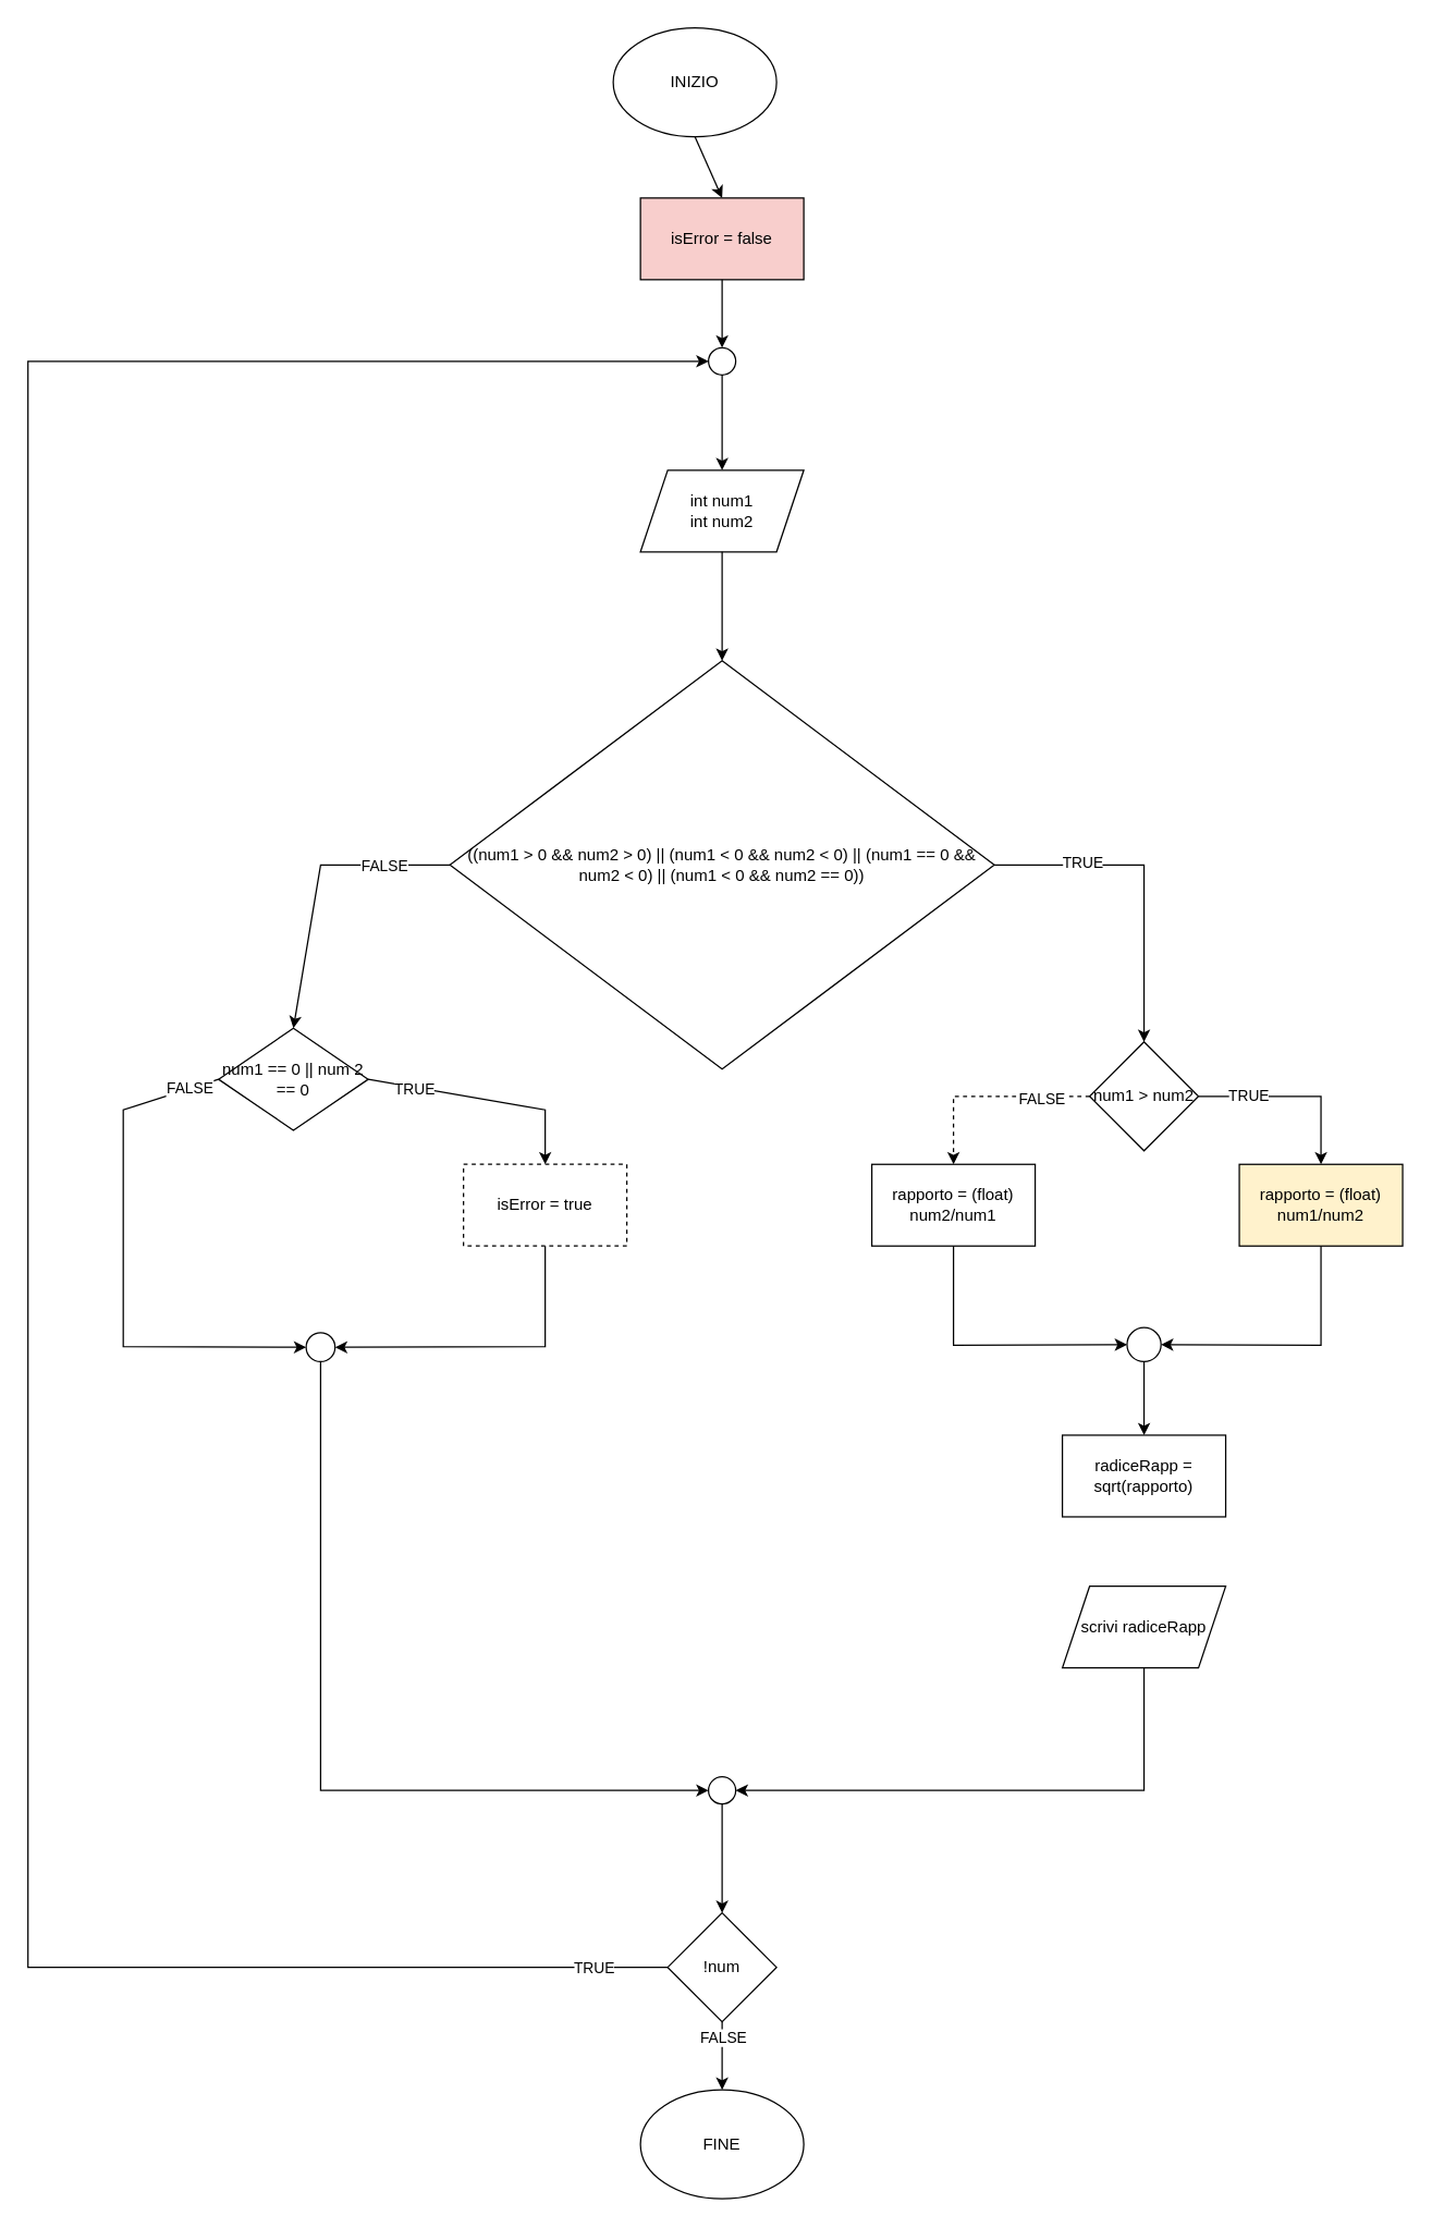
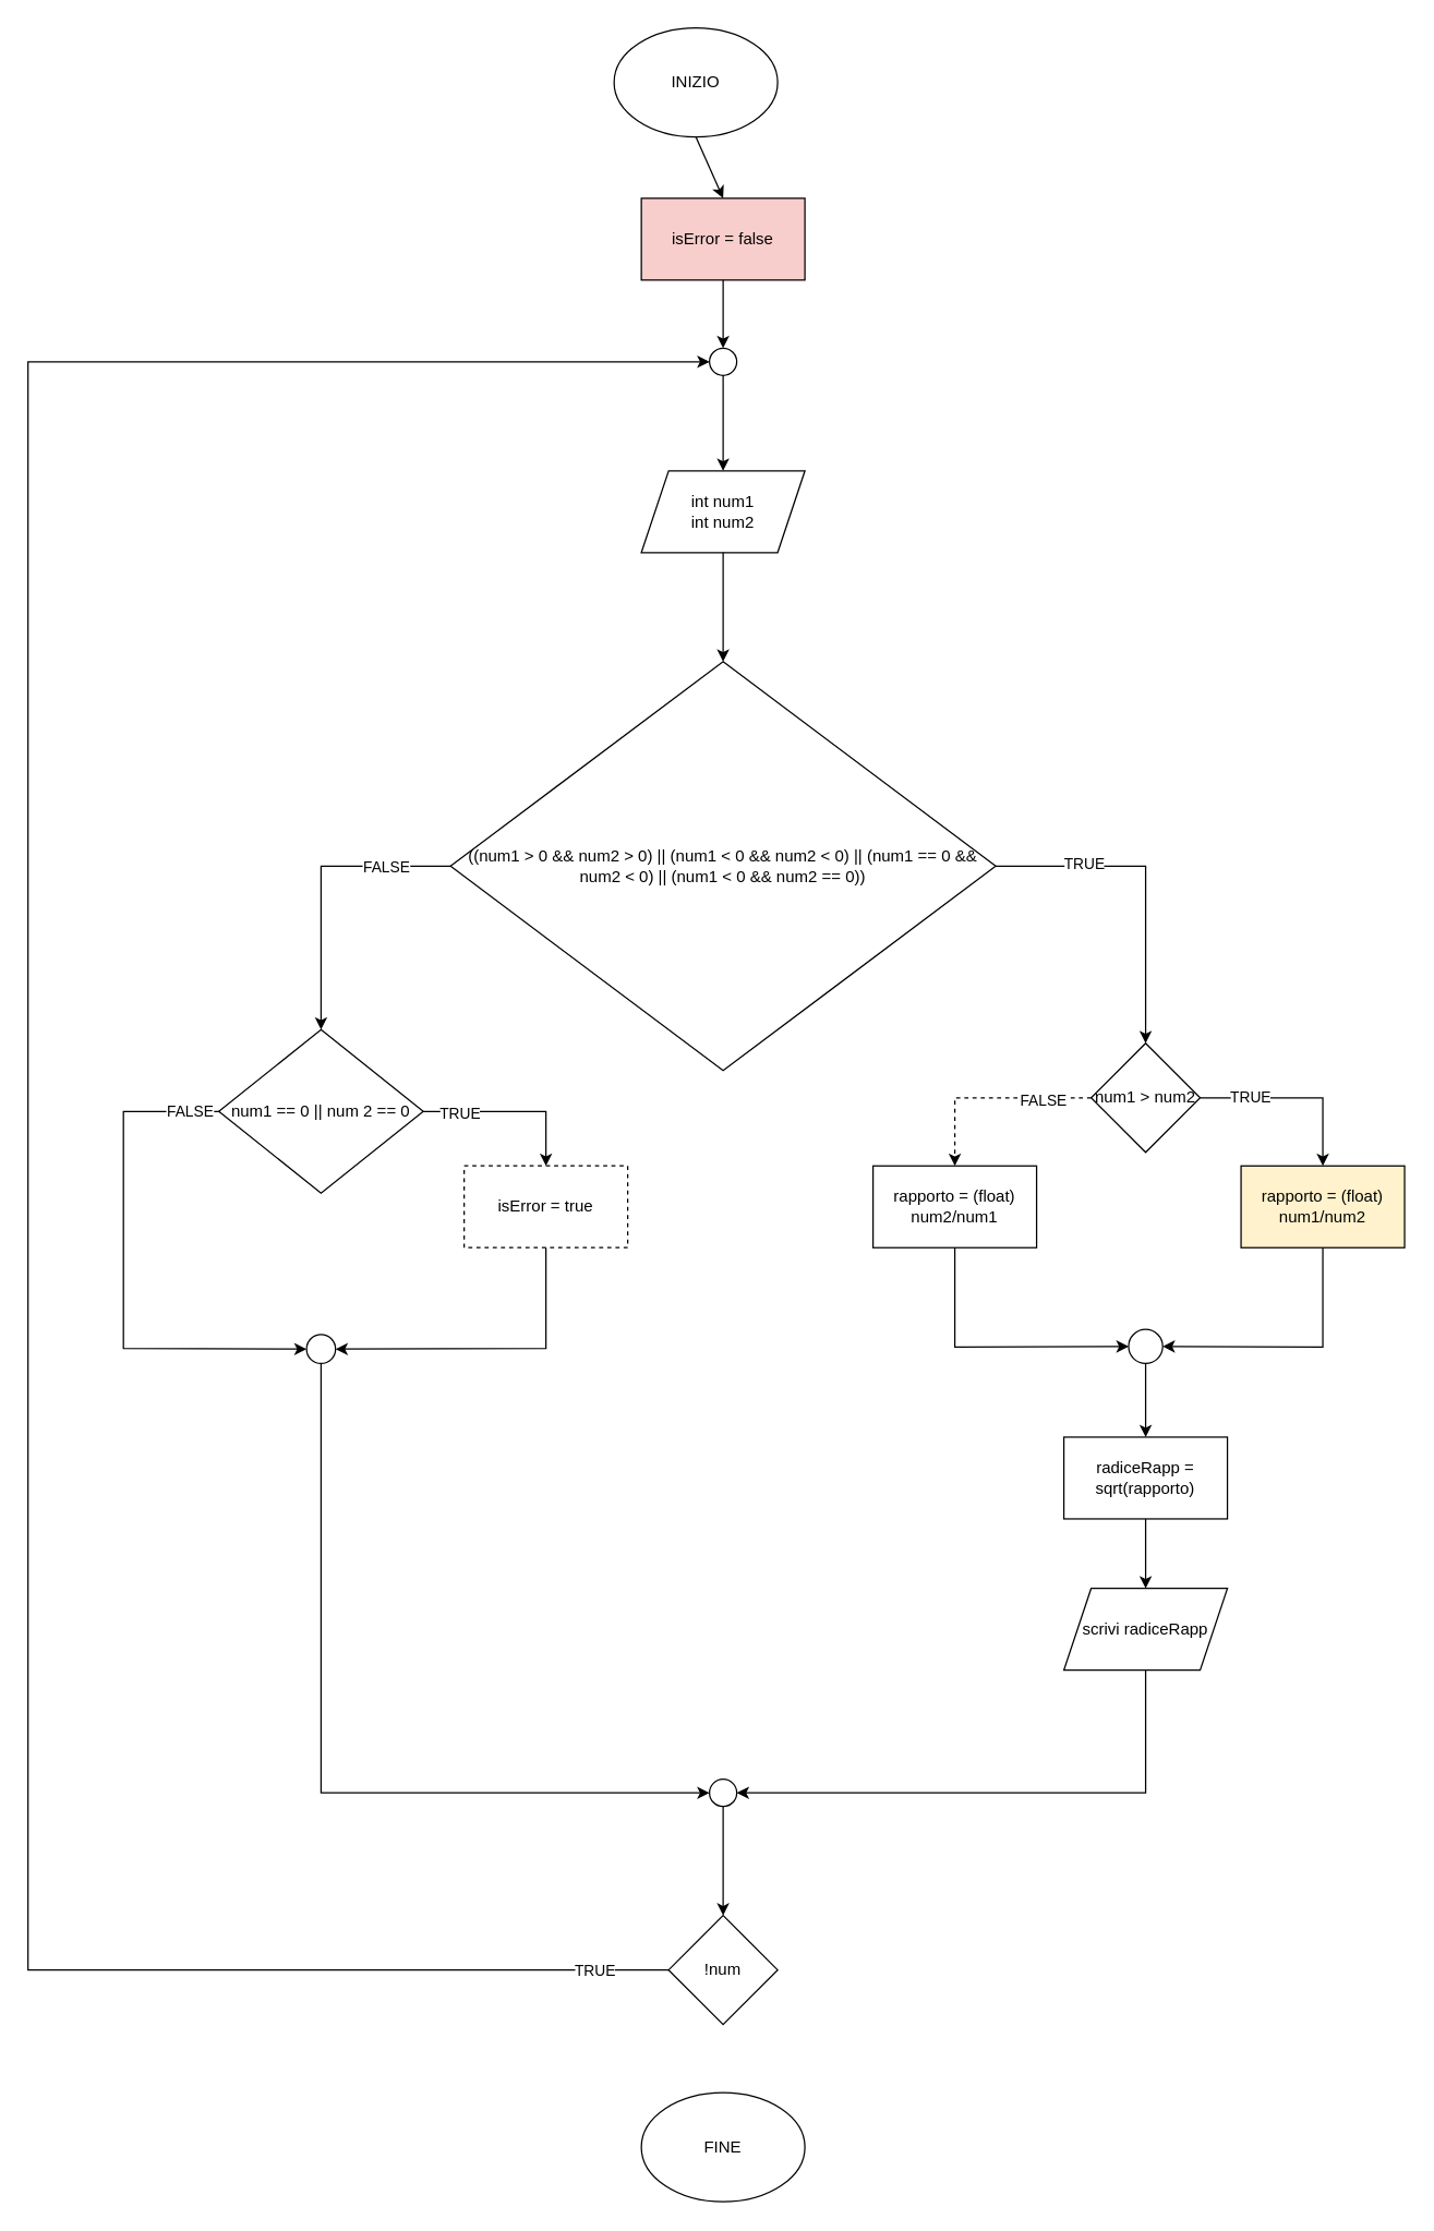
- <mxCell id="26" value="num1 == 0 || num 2 == 0" style="rhombus;whiteSpace=wrap;html=1;" vertex="1" parent="1"><mxGeometry x="160" y="755" width="110" height="75" as="geometry" /></mxCell>
+ <mxCell id="26" value="num1 == 0 || num 2 == 0" style="rhombus;whiteSpace=wrap;html=1;" vertex="1" parent="1"><mxGeometry x="160" y="755" width="150" height="120" as="geometry" /></mxCell>
+ <mxCell id="29" value="" style="endArrow=classic;html=1;rounded=0;exitX=0.5;exitY=1;exitDx=0;exitDy=0;entryX=0.5;entryY=0;entryDx=0;entryDy=0;" edge="1" parent="1" source="27" target="28"><mxGeometry width="50" height="50" relative="1" as="geometry"><mxPoint x="690" y="1005" as="sourcePoint" /><mxPoint x="740" y="955" as="targetPoint" /></mxGeometry></mxCell>
- <mxCell id="44" value="" style="endArrow=classic;html=1;rounded=0;exitX=0.5;exitY=1;exitDx=0;exitDy=0;entryX=0.5;entryY=0;entryDx=0;entryDy=0;" edge="1" parent="1" source="41" target="46"><mxGeometry width="50" height="50" relative="1" as="geometry"><mxPoint x="470" y="1395" as="sourcePoint" /><mxPoint x="520" y="1585" as="targetPoint" /></mxGeometry></mxCell>
- <mxCell id="45" value="FALSE" style="edgeLabel;html=1;align=center;verticalAlign=middle;resizable=0;points=[];" vertex="1" connectable="0" parent="44"><mxGeometry x="-0.56" relative="1" as="geometry"><mxPoint as="offset" /></mxGeometry></mxCell>
